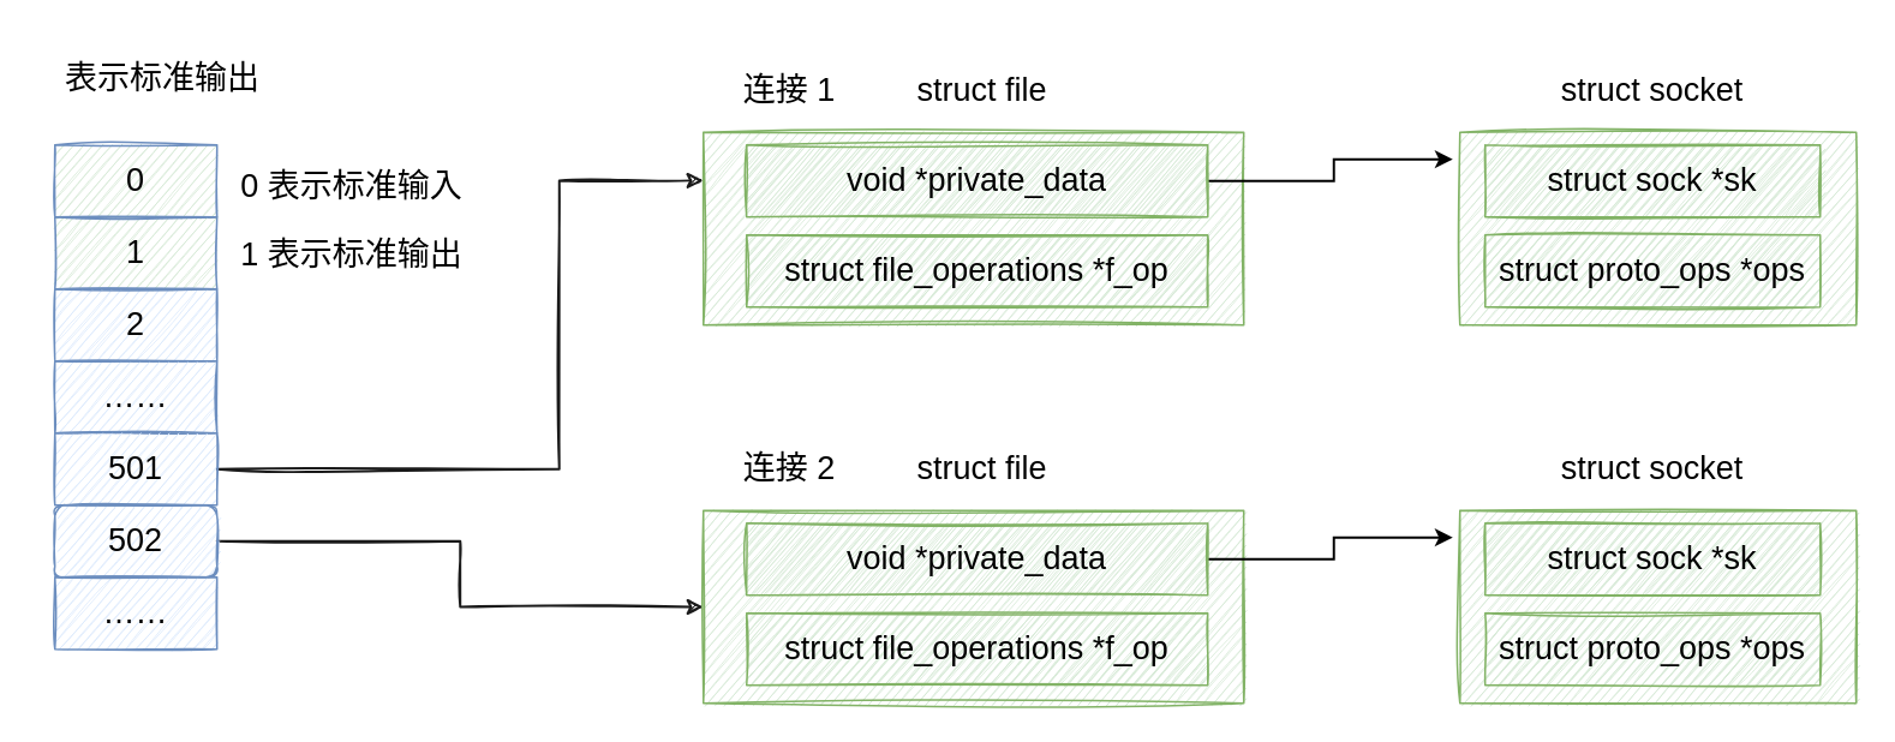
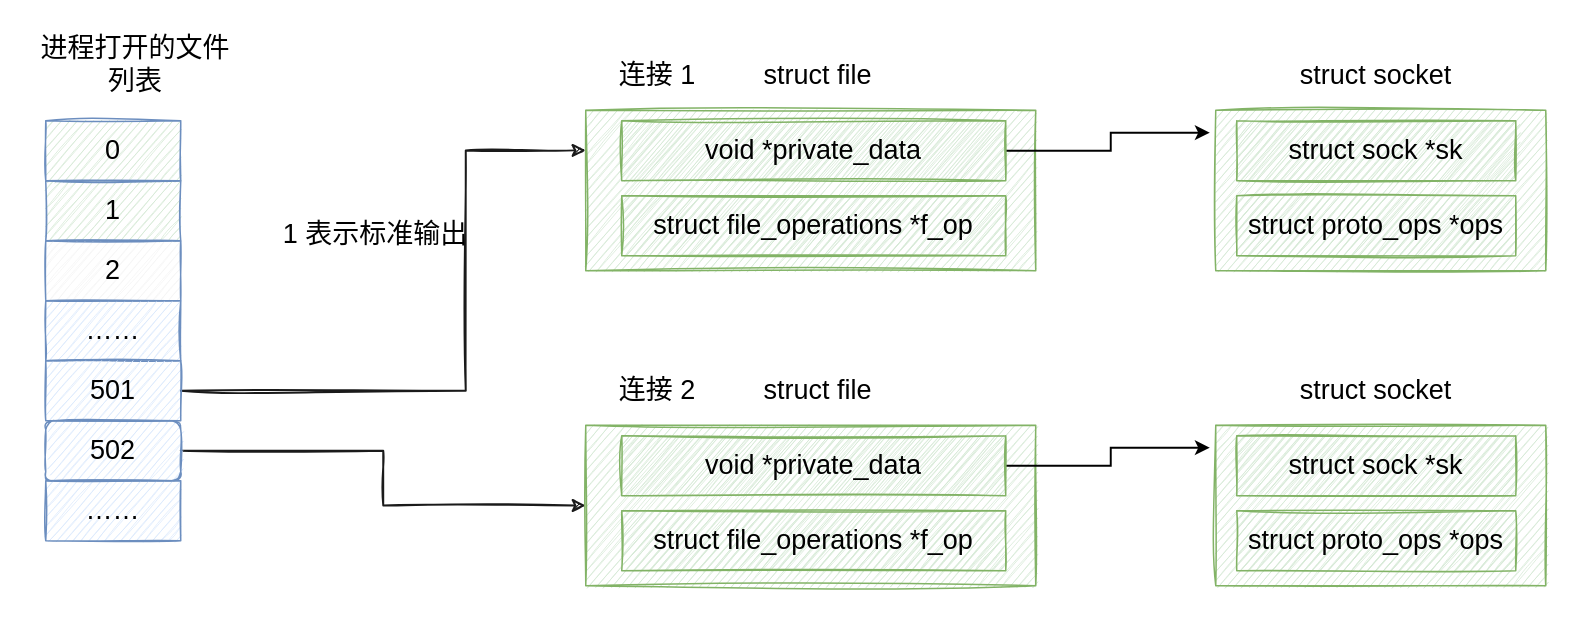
- <mxCell id="33" value="表示标准输出" style="text;html=1;strokeColor=none;fillColor=none;align=center;verticalAlign=middle;whiteSpace=wrap;rounded=0;sketch=1;fontSize=18;" vertex="1" parent="1"><mxGeometry x="20" y="20" width="140" height="45" as="geometry" /></mxCell>
+ <mxCell id="33" value="进程打开的文件列表" style="text;html=1;strokeColor=none;fillColor=none;align=center;verticalAlign=middle;whiteSpace=wrap;rounded=0;sketch=1;fontSize=18;" vertex="1" parent="1"><mxGeometry x="20" y="20" width="140" height="45" as="geometry" /></mxCell>
- <mxCell id="11" value="0 表示标准输入" style="text;html=1;strokeColor=none;fillColor=none;align=center;verticalAlign=middle;whiteSpace=wrap;rounded=0;fontSize=18;" vertex="1" parent="1"><mxGeometry x="130" y="85" width="130" height="35" as="geometry" /></mxCell>
- <mxCell id="12" value="1 表示标准输出" style="text;html=1;strokeColor=none;fillColor=none;align=center;verticalAlign=middle;whiteSpace=wrap;rounded=0;fontSize=18;" vertex="1" parent="1"><mxGeometry x="130" y="122.5" width="130" height="37.5" as="geometry" /></mxCell>
+ <mxCell id="12" value="1 表示标准输出" style="text;html=1;strokeColor=none;fillColor=none;align=center;verticalAlign=middle;whiteSpace=wrap;rounded=0;fontSize=18;" vertex="1" parent="1"><mxGeometry x="185" y="137.5" width="130" height="37.5" as="geometry" /></mxCell>
- <mxCell id="4" value="2" style="rounded=0;whiteSpace=wrap;html=1;fontSize=18;fillColor=#dae8fc;strokeColor=#6c8ebf;sketch=1;" vertex="1" parent="1"><mxGeometry x="30" y="160" width="90" height="40" as="geometry" /></mxCell>
+ <mxCell id="4" value="2" style="rounded=0;whiteSpace=wrap;html=1;fontSize=18;fillColor=#f5f5f5;strokeColor=#6c8ebf;sketch=1;" vertex="1" parent="1"><mxGeometry x="30" y="160" width="90" height="40" as="geometry" /></mxCell>
